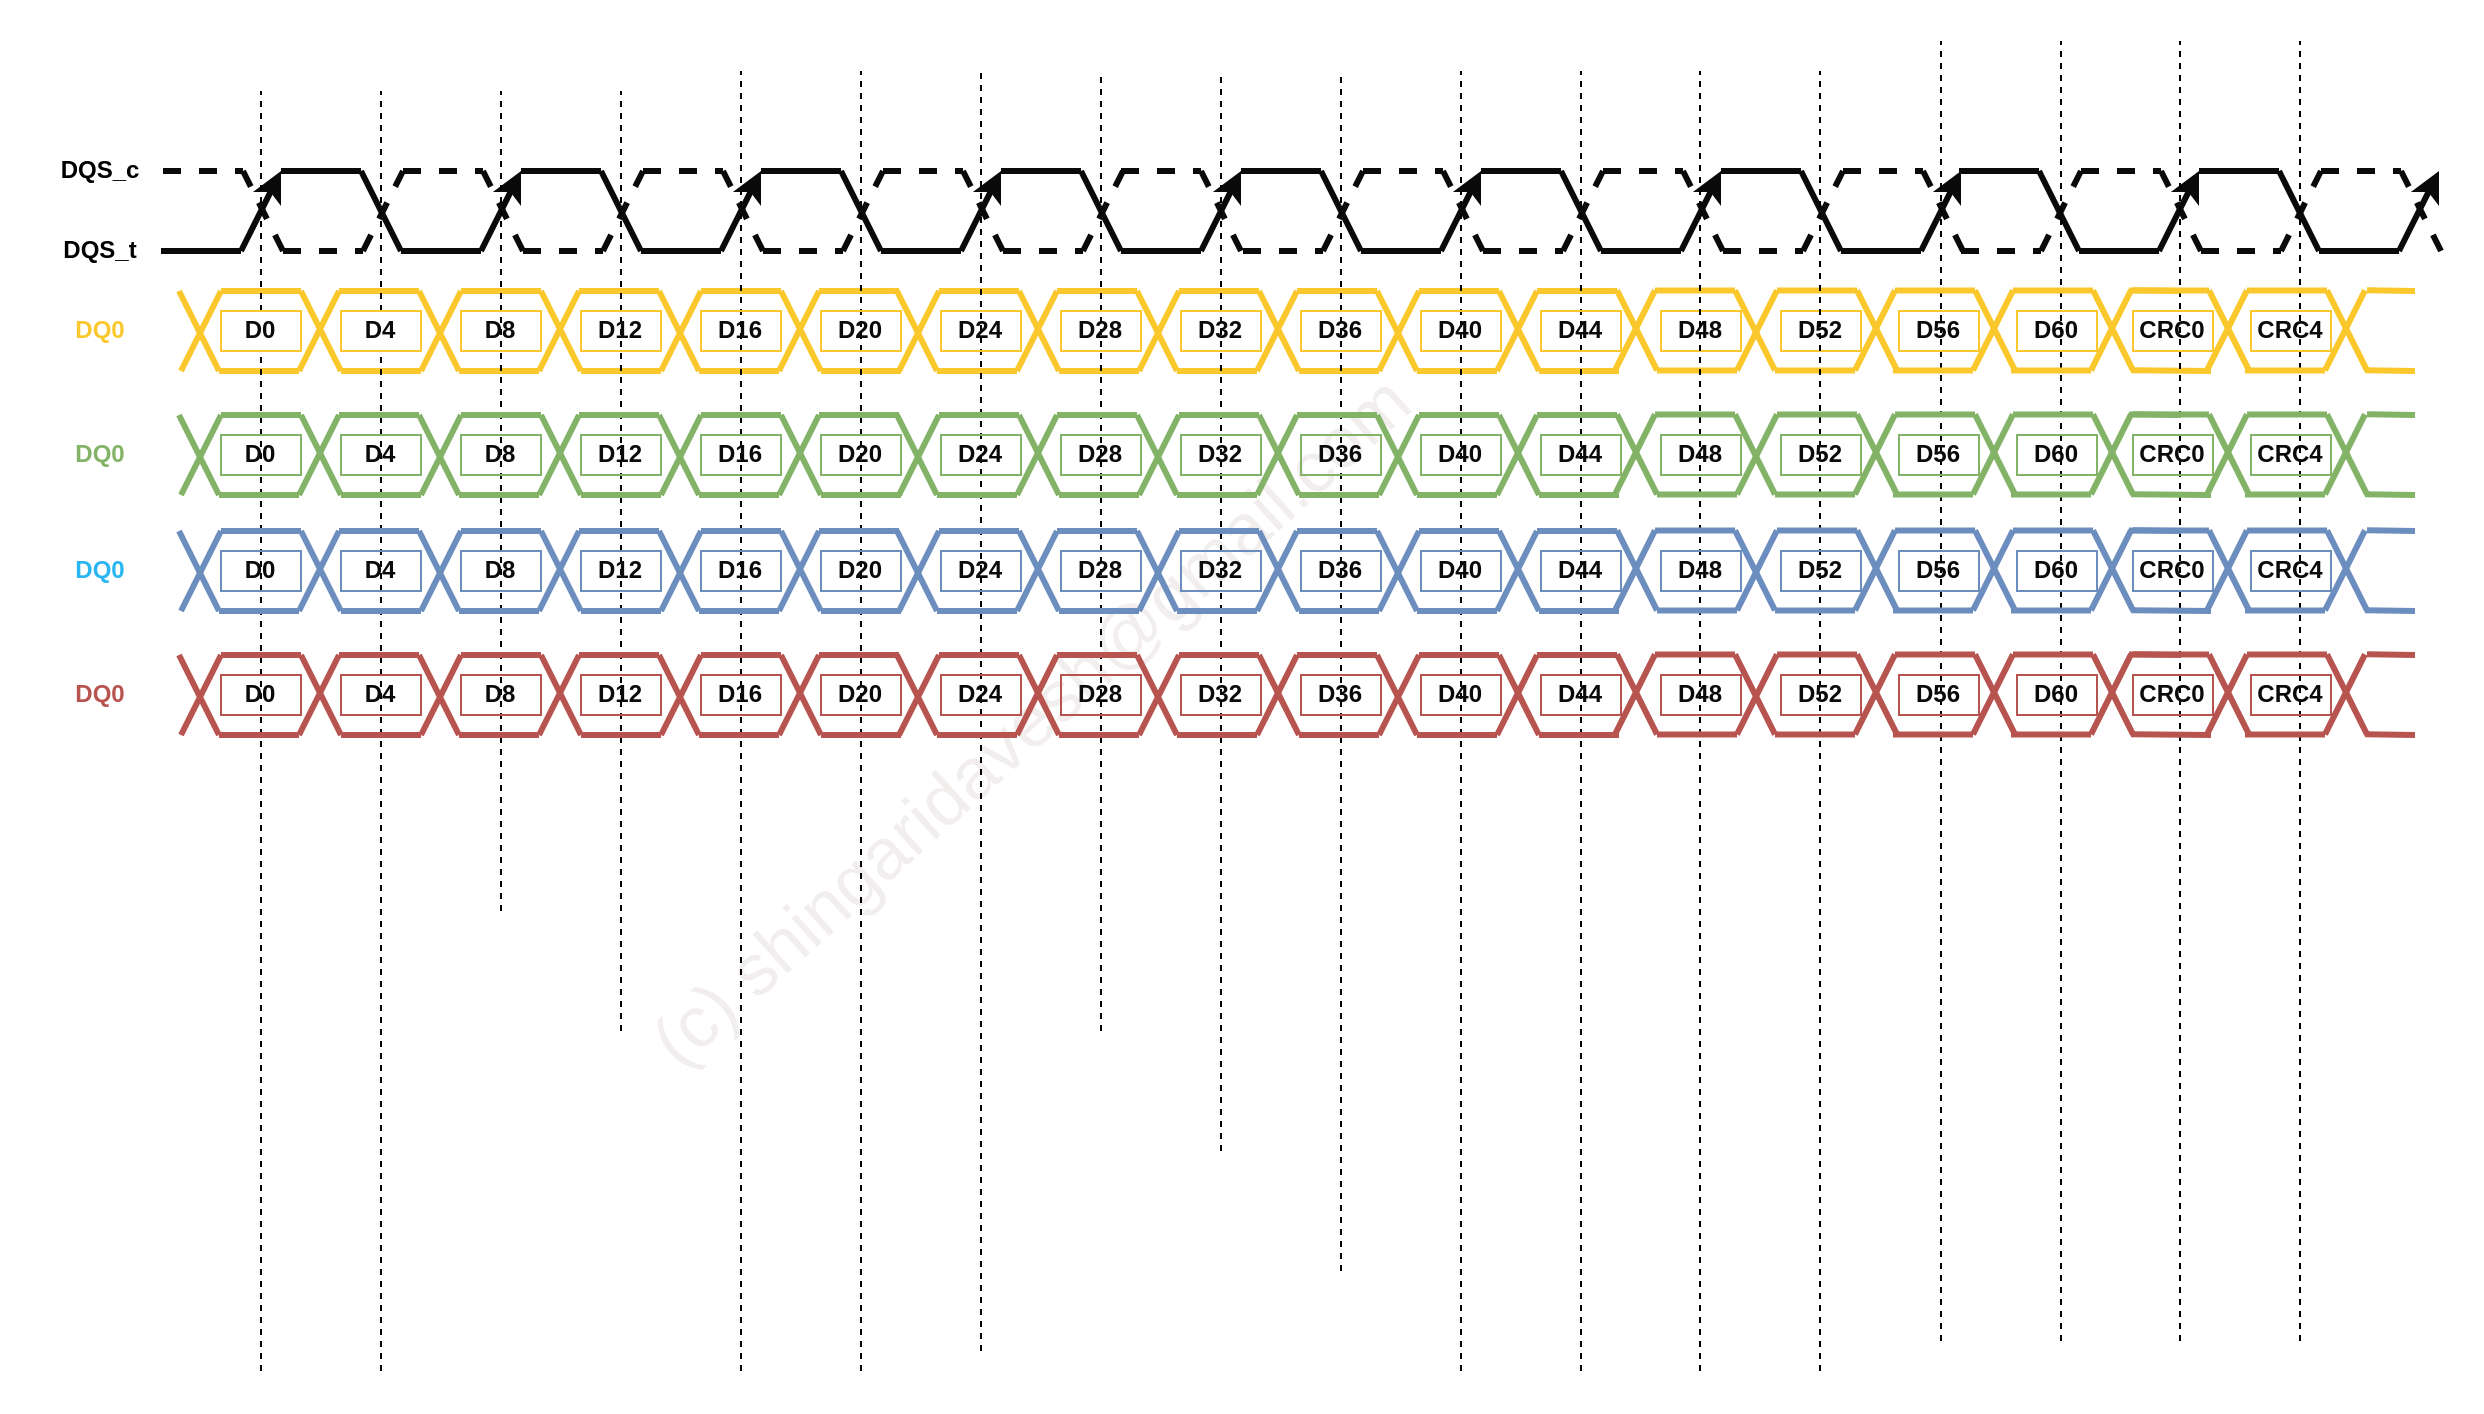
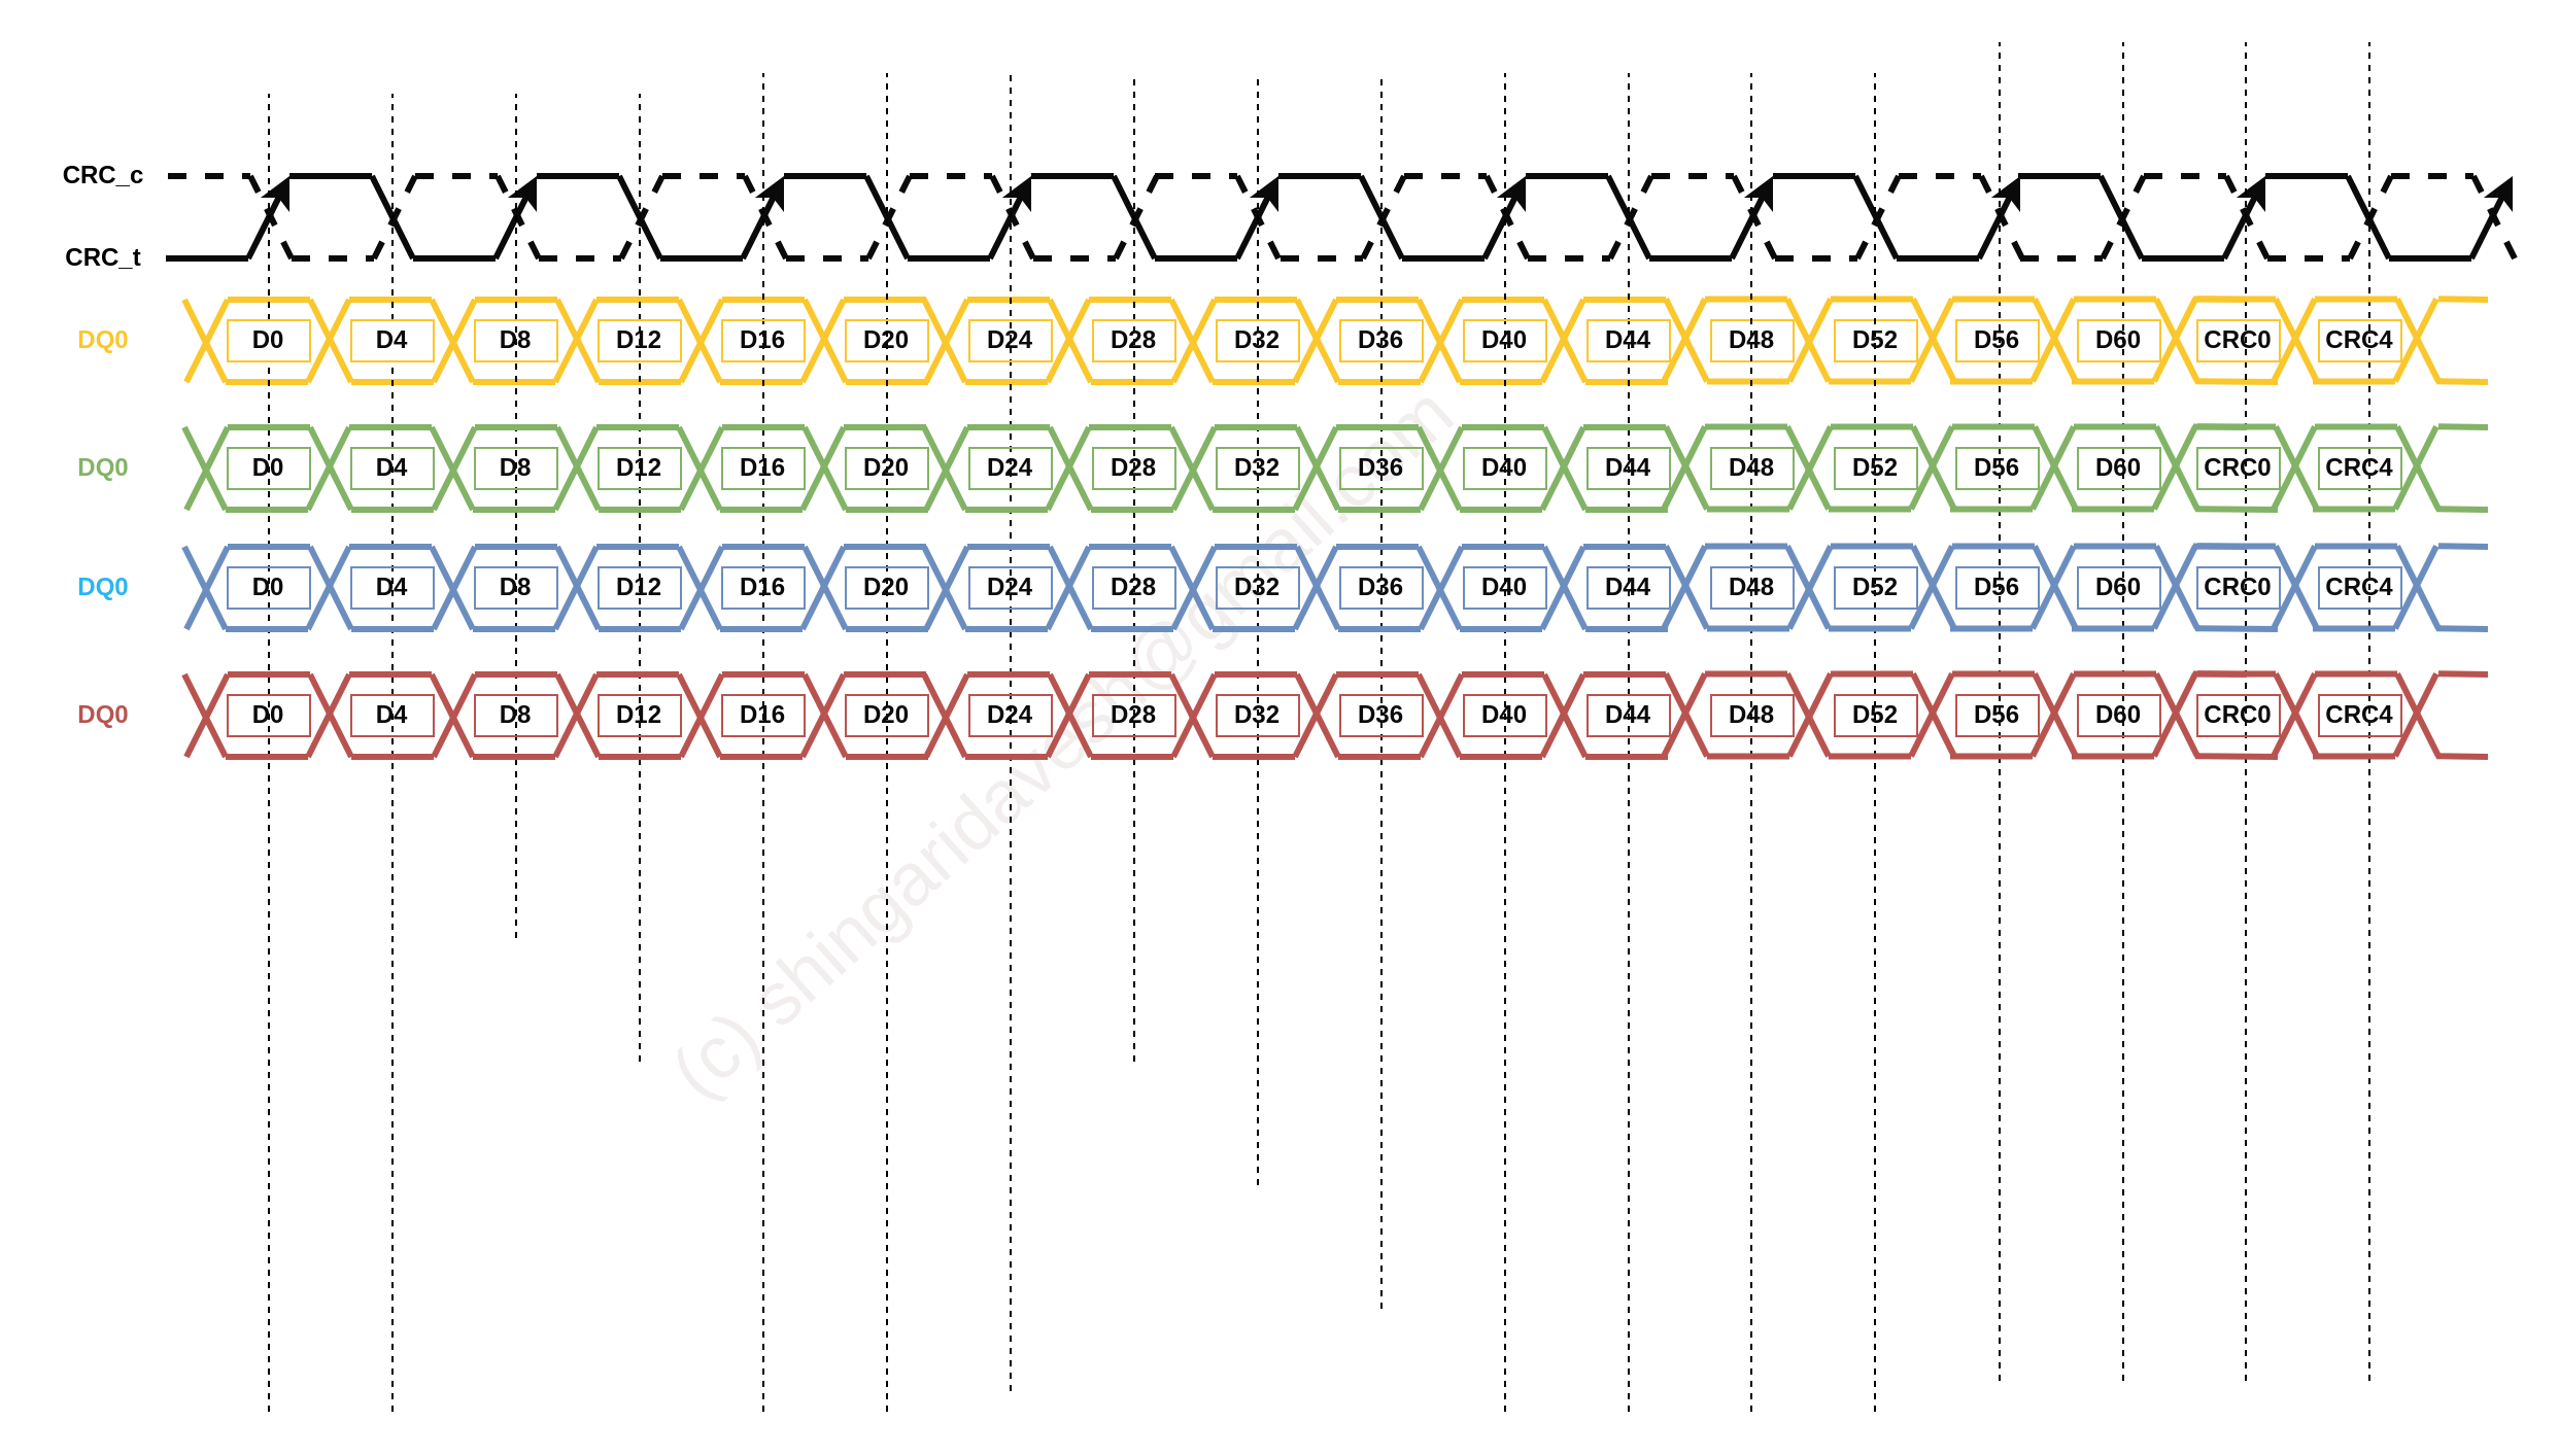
- <mxCell id="109" value="DQS_c" style="text;html=1;align=center;verticalAlign=middle;whiteSpace=wrap;rounded=0;fontStyle=1" vertex="1" parent="1"><mxGeometry x="20" y="75" width="60" height="20" as="geometry" /></mxCell>
+ <mxCell id="109" value="CRC_c" style="text;html=1;align=center;verticalAlign=middle;whiteSpace=wrap;rounded=0;fontStyle=1" vertex="1" parent="1"><mxGeometry x="20" y="75" width="60" height="20" as="geometry" /></mxCell>
- <mxCell id="110" value="DQS_t" style="text;html=1;align=center;verticalAlign=middle;whiteSpace=wrap;rounded=0;fontStyle=1" vertex="1" parent="1"><mxGeometry x="20" y="115" width="60" height="20" as="geometry" /></mxCell>
+ <mxCell id="110" value="CRC_t" style="text;html=1;align=center;verticalAlign=middle;whiteSpace=wrap;rounded=0;fontStyle=1" vertex="1" parent="1"><mxGeometry x="20" y="115" width="60" height="20" as="geometry" /></mxCell>
